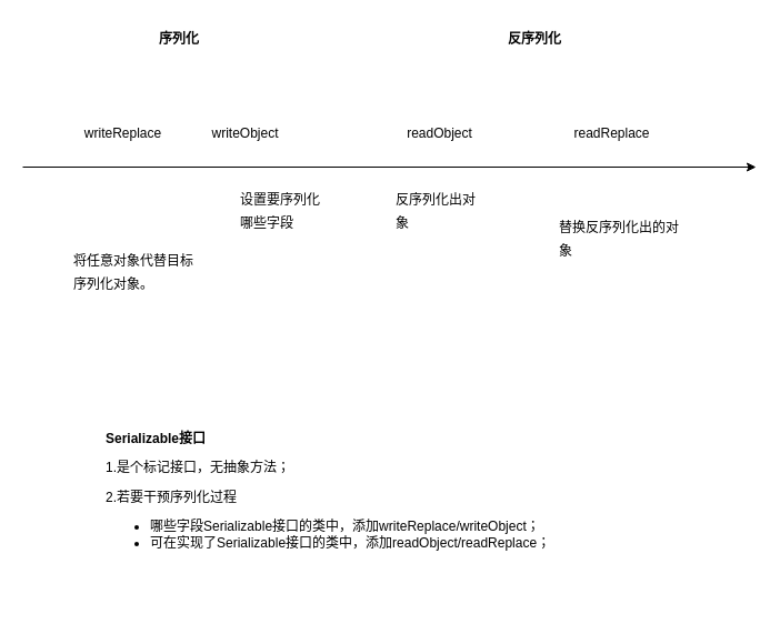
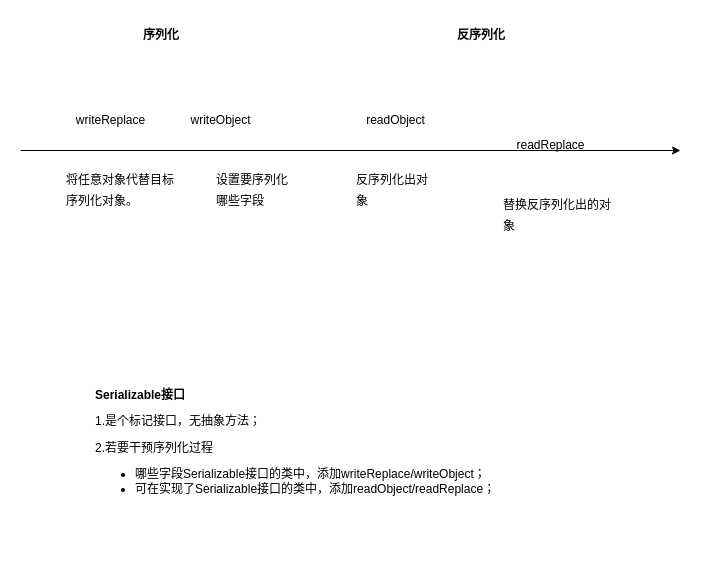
- <mxCell id="9" value="&lt;article data-content=&quot;[{&amp;quot;type&amp;quot;:&amp;quot;block&amp;quot;,&amp;quot;id&amp;quot;:&amp;quot;h9pv-1676794430915&amp;quot;,&amp;quot;name&amp;quot;:&amp;quot;paragraph&amp;quot;,&amp;quot;data&amp;quot;:{&amp;quot;style&amp;quot;:{}},&amp;quot;nodes&amp;quot;:[{&amp;quot;type&amp;quot;:&amp;quot;text&amp;quot;,&amp;quot;id&amp;quot;:&amp;quot;i8FP-1676794430914&amp;quot;,&amp;quot;leaves&amp;quot;:[{&amp;quot;text&amp;quot;:&amp;quot;writeReplace&amp;quot;,&amp;quot;marks&amp;quot;:[]}]}],&amp;quot;state&amp;quot;:{}}]&quot; style=&quot;font-size: 12px;&quot;&gt;&lt;div style=&quot;line-height: 1.75; font-size: 12px; text-align: left;&quot;&gt;readReplace&lt;/div&gt;&lt;/article&gt;" style="text;html=1;align=center;verticalAlign=middle;resizable=0;points=[];autosize=1;strokeColor=none;fillColor=none;fontSize=12;" vertex="1" parent="1"><mxGeometry x="505" y="105" width="90" height="30" as="geometry" /></mxCell>
+ <mxCell id="9" value="&lt;article data-content=&quot;[{&amp;quot;type&amp;quot;:&amp;quot;block&amp;quot;,&amp;quot;id&amp;quot;:&amp;quot;h9pv-1676794430915&amp;quot;,&amp;quot;name&amp;quot;:&amp;quot;paragraph&amp;quot;,&amp;quot;data&amp;quot;:{&amp;quot;style&amp;quot;:{}},&amp;quot;nodes&amp;quot;:[{&amp;quot;type&amp;quot;:&amp;quot;text&amp;quot;,&amp;quot;id&amp;quot;:&amp;quot;i8FP-1676794430914&amp;quot;,&amp;quot;leaves&amp;quot;:[{&amp;quot;text&amp;quot;:&amp;quot;writeReplace&amp;quot;,&amp;quot;marks&amp;quot;:[]}]}],&amp;quot;state&amp;quot;:{}}]&quot; style=&quot;font-size: 12px;&quot;&gt;&lt;div style=&quot;line-height: 1.75; font-size: 12px; text-align: left;&quot;&gt;readReplace&lt;/div&gt;&lt;/article&gt;" style="text;html=1;align=center;verticalAlign=middle;resizable=0;points=[];autosize=1;strokeColor=none;fillColor=none;fontSize=12;" vertex="1" parent="1"><mxGeometry x="505" y="130" width="90" height="30" as="geometry" /></mxCell>
- <mxCell id="10" value="&lt;article data-content=&quot;[{&amp;quot;type&amp;quot;:&amp;quot;block&amp;quot;,&amp;quot;id&amp;quot;:&amp;quot;NLdC-1676794239760&amp;quot;,&amp;quot;name&amp;quot;:&amp;quot;paragraph&amp;quot;,&amp;quot;data&amp;quot;:{&amp;quot;version&amp;quot;:1,&amp;quot;style&amp;quot;:{}},&amp;quot;nodes&amp;quot;:[{&amp;quot;type&amp;quot;:&amp;quot;text&amp;quot;,&amp;quot;id&amp;quot;:&amp;quot;OHDT-1676794239759&amp;quot;,&amp;quot;leaves&amp;quot;:[{&amp;quot;text&amp;quot;:&amp;quot;将任意对象代替目标序列化对象。&amp;quot;,&amp;quot;marks&amp;quot;:[]}]}],&amp;quot;state&amp;quot;:{}}]&quot; style=&quot;font-size: 12px;&quot;&gt;&lt;div style=&quot;line-height: 1.75; font-size: 12px; text-align: left;&quot;&gt;将任意对象代替目标序列化对象。&lt;/div&gt;&lt;/article&gt;" style="text;html=1;strokeColor=none;fillColor=none;align=center;verticalAlign=middle;whiteSpace=wrap;rounded=0;fontSize=12;" vertex="1" parent="1"><mxGeometry x="65" y="235" width="120" height="20" as="geometry" /></mxCell>
+ <mxCell id="10" value="&lt;article data-content=&quot;[{&amp;quot;type&amp;quot;:&amp;quot;block&amp;quot;,&amp;quot;id&amp;quot;:&amp;quot;NLdC-1676794239760&amp;quot;,&amp;quot;name&amp;quot;:&amp;quot;paragraph&amp;quot;,&amp;quot;data&amp;quot;:{&amp;quot;version&amp;quot;:1,&amp;quot;style&amp;quot;:{}},&amp;quot;nodes&amp;quot;:[{&amp;quot;type&amp;quot;:&amp;quot;text&amp;quot;,&amp;quot;id&amp;quot;:&amp;quot;OHDT-1676794239759&amp;quot;,&amp;quot;leaves&amp;quot;:[{&amp;quot;text&amp;quot;:&amp;quot;将任意对象代替目标序列化对象。&amp;quot;,&amp;quot;marks&amp;quot;:[]}]}],&amp;quot;state&amp;quot;:{}}]&quot; style=&quot;font-size: 12px;&quot;&gt;&lt;div style=&quot;line-height: 1.75; font-size: 12px; text-align: left;&quot;&gt;将任意对象代替目标序列化对象。&lt;/div&gt;&lt;/article&gt;" style="text;html=1;strokeColor=none;fillColor=none;align=center;verticalAlign=middle;whiteSpace=wrap;rounded=0;fontSize=12;" vertex="1" parent="1"><mxGeometry x="65" y="180" width="120" height="20" as="geometry" /></mxCell>
